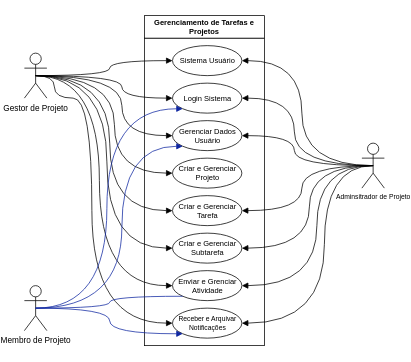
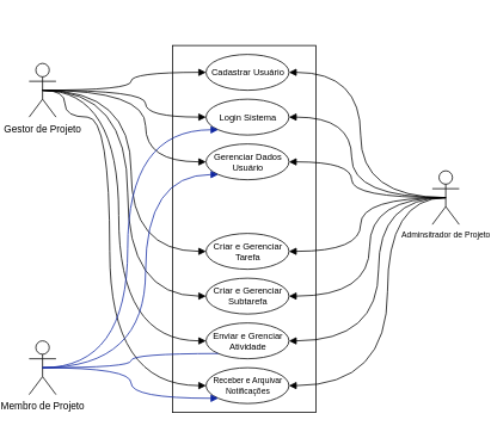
- <mxCell id="14" value="Gerenciamento de Tarefas e Projetos" style="rounded=0;whiteSpace=wrap;html=1;fontSize=10;fontStyle=1" vertex="1" parent="1"><mxGeometry x="180" y="20" width="160" height="30" as="geometry" /></mxCell>
- <mxCell id="6" value="&lt;font&gt;Sistema Usuário&lt;/font&gt;" style="ellipse;whiteSpace=wrap;html=1;fontSize=10;" vertex="1" parent="1"><mxGeometry x="217.5" y="60" width="92.5" height="40" as="geometry" /></mxCell>
+ <mxCell id="6" value="&lt;font&gt;Cadastrar Usuário&lt;/font&gt;" style="ellipse;whiteSpace=wrap;html=1;fontSize=10;" vertex="1" parent="1"><mxGeometry x="217.5" y="60" width="92.5" height="40" as="geometry" /></mxCell>
- <mxCell id="18" value="" style="endArrow=block;endFill=1;html=1;edgeStyle=orthogonalEdgeStyle;align=left;verticalAlign=top;entryX=0;entryY=0.5;entryDx=0;entryDy=0;exitX=0.5;exitY=0.5;exitDx=0;exitDy=0;exitPerimeter=0;curved=1;" edge="1" parent="1" source="3" target="8"><mxGeometry x="-1" relative="1" as="geometry"><mxPoint x="125" y="110" as="sourcePoint" /><mxPoint x="228" y="190" as="targetPoint" /><Array as="points"><mxPoint x="140" y="100" /><mxPoint x="140" y="230" /></Array></mxGeometry></mxCell>
- <mxCell id="8" value="Criar e Gerenciar&lt;div&gt;Projeto&lt;/div&gt;" style="ellipse;whiteSpace=wrap;html=1;fontSize=10;" vertex="1" parent="1"><mxGeometry x="217.5" y="210" width="92.5" height="40" as="geometry" /></mxCell>
